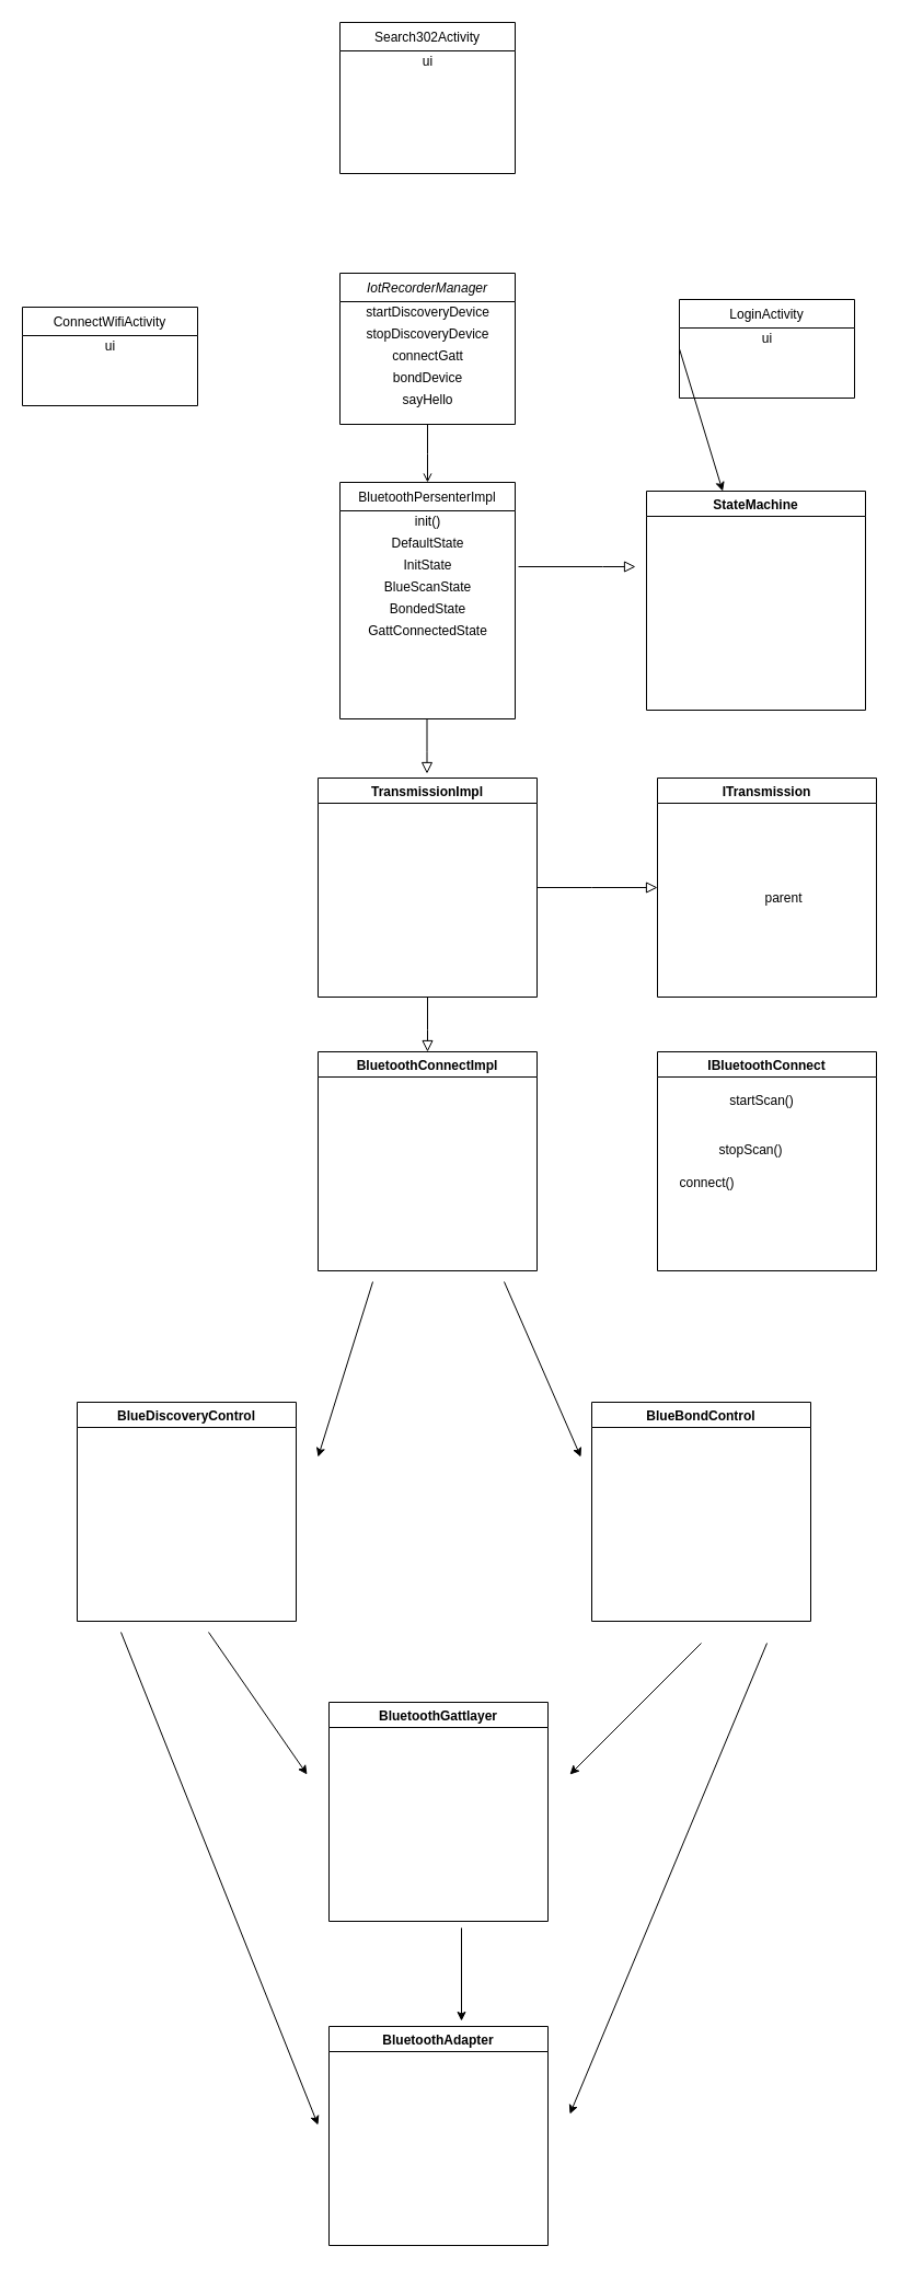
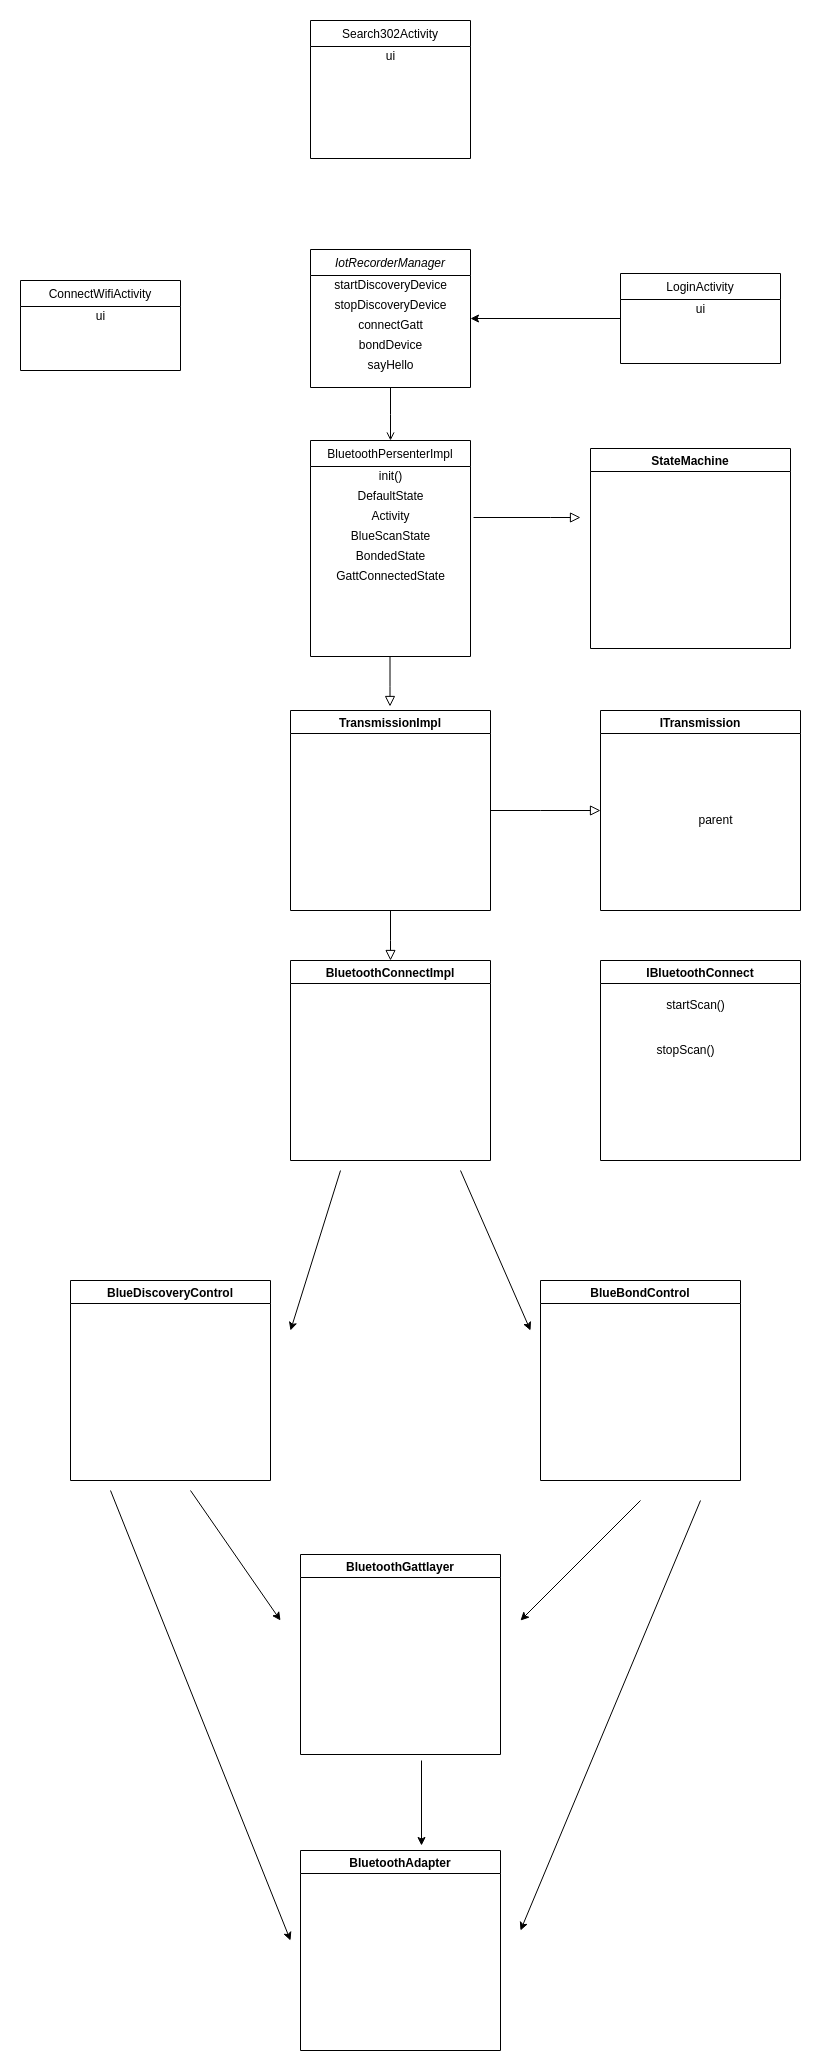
- <mxCell id="44" value="" style="endArrow=classic;html=1;rounded=0;exitX=0;exitY=0.5;exitDx=0;exitDy=0;" edge="1" parent="1" source="20" target="23"><mxGeometry width="50" height="50" relative="1" as="geometry"><mxPoint x="510" y="320" as="sourcePoint" /><mxPoint x="470" y="305" as="targetPoint" /></mxGeometry></mxCell>
+ <mxCell id="44" value="" style="endArrow=classic;html=1;rounded=0;exitX=0;exitY=0.5;exitDx=0;exitDy=0;entryX=1;entryY=0.5;entryDx=0;entryDy=0;" edge="1" parent="1" source="20" target="2"><mxGeometry width="50" height="50" relative="1" as="geometry"><mxPoint x="510" y="320" as="sourcePoint" /><mxPoint x="470" y="305" as="targetPoint" /></mxGeometry></mxCell>
- <mxCell id="15" value="InitState" style="text;html=1;align=center;verticalAlign=middle;resizable=0;points=[];autosize=1;strokeColor=none;fillColor=none;fontSize=12;fontFamily=Helvetica;fontColor=#000000;" vertex="1" parent="12"><mxGeometry y="66" width="160" height="20" as="geometry" /></mxCell>
+ <mxCell id="15" value="Activity" style="text;html=1;align=center;verticalAlign=middle;resizable=0;points=[];autosize=1;strokeColor=none;fillColor=none;fontSize=12;fontFamily=Helvetica;fontColor=#000000;" vertex="1" parent="12"><mxGeometry y="66" width="160" height="20" as="geometry" /></mxCell>
- <mxCell id="31" value="connect()" style="text;html=1;align=center;verticalAlign=middle;resizable=0;points=[];autosize=1;strokeColor=none;fillColor=none;" vertex="1" parent="30"><mxGeometry x="10" y="110" width="70" height="20" as="geometry" /></mxCell>
